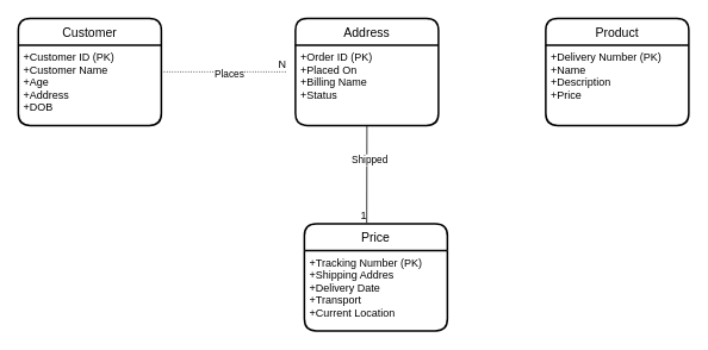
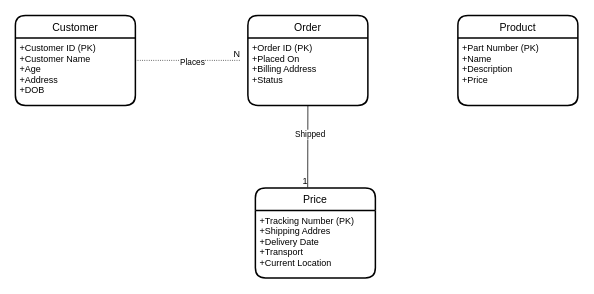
- <mxCell id="4" value="Address" style="swimlane;childLayout=stackLayout;horizontal=1;startSize=30;horizontalStack=0;rounded=1;fontSize=14;fontStyle=0;strokeWidth=2;resizeParent=0;resizeLast=1;shadow=0;dashed=0;align=center;" vertex="1" parent="1"><mxGeometry x="330" y="20" width="160" height="120" as="geometry" /></mxCell>
+ <mxCell id="4" value="Order" style="swimlane;childLayout=stackLayout;horizontal=1;startSize=30;horizontalStack=0;rounded=1;fontSize=14;fontStyle=0;strokeWidth=2;resizeParent=0;resizeLast=1;shadow=0;dashed=0;align=center;" vertex="1" parent="1"><mxGeometry x="330" y="20" width="160" height="120" as="geometry" /></mxCell>
- <mxCell id="5" value="+Order ID (PK)&#10;+Placed On&#10;+Billing Name&#10;+Status" style="align=left;strokeColor=none;fillColor=none;spacingLeft=4;fontSize=12;verticalAlign=top;resizable=0;rotatable=0;part=1;" vertex="1" parent="4"><mxGeometry y="30" width="160" height="90" as="geometry" /></mxCell>
+ <mxCell id="5" value="+Order ID (PK)&#10;+Placed On&#10;+Billing Address&#10;+Status" style="align=left;strokeColor=none;fillColor=none;spacingLeft=4;fontSize=12;verticalAlign=top;resizable=0;rotatable=0;part=1;" vertex="1" parent="4"><mxGeometry y="30" width="160" height="90" as="geometry" /></mxCell>
- <mxCell id="10" value="+Delivery Number (PK)&#10;+Name&#10;+Description&#10;+Price" style="align=left;strokeColor=none;fillColor=none;spacingLeft=4;fontSize=12;verticalAlign=top;resizable=0;rotatable=0;part=1;" vertex="1" parent="9"><mxGeometry y="30" width="160" height="90" as="geometry" /></mxCell>
+ <mxCell id="10" value="+Part Number (PK)&#10;+Name&#10;+Description&#10;+Price" style="align=left;strokeColor=none;fillColor=none;spacingLeft=4;fontSize=12;verticalAlign=top;resizable=0;rotatable=0;part=1;" vertex="1" parent="9"><mxGeometry y="30" width="160" height="90" as="geometry" /></mxCell>
